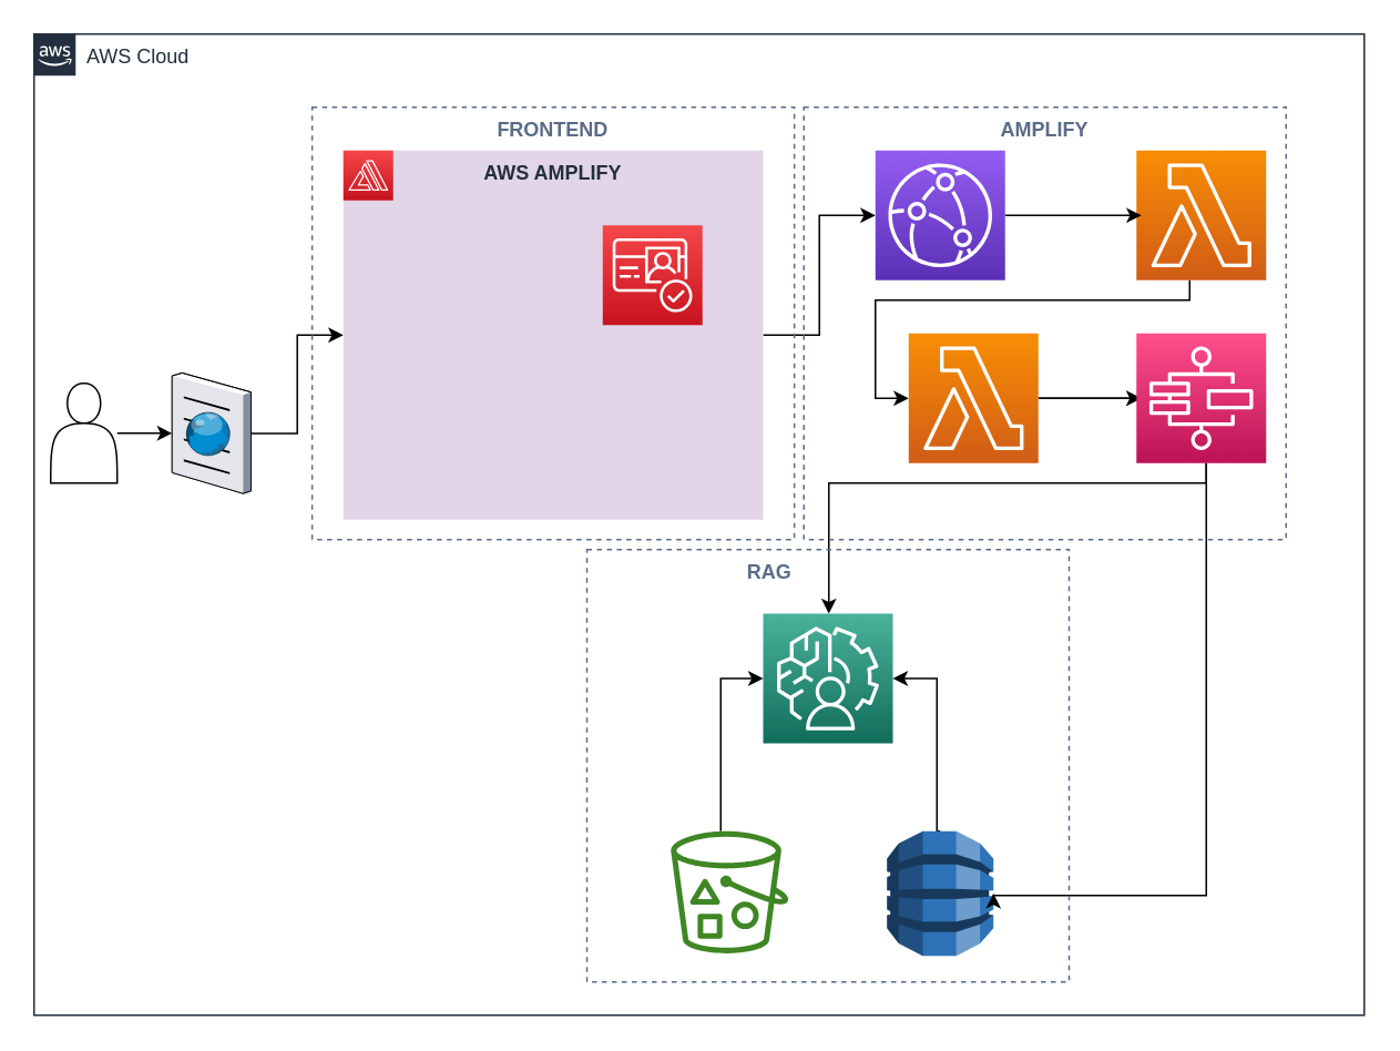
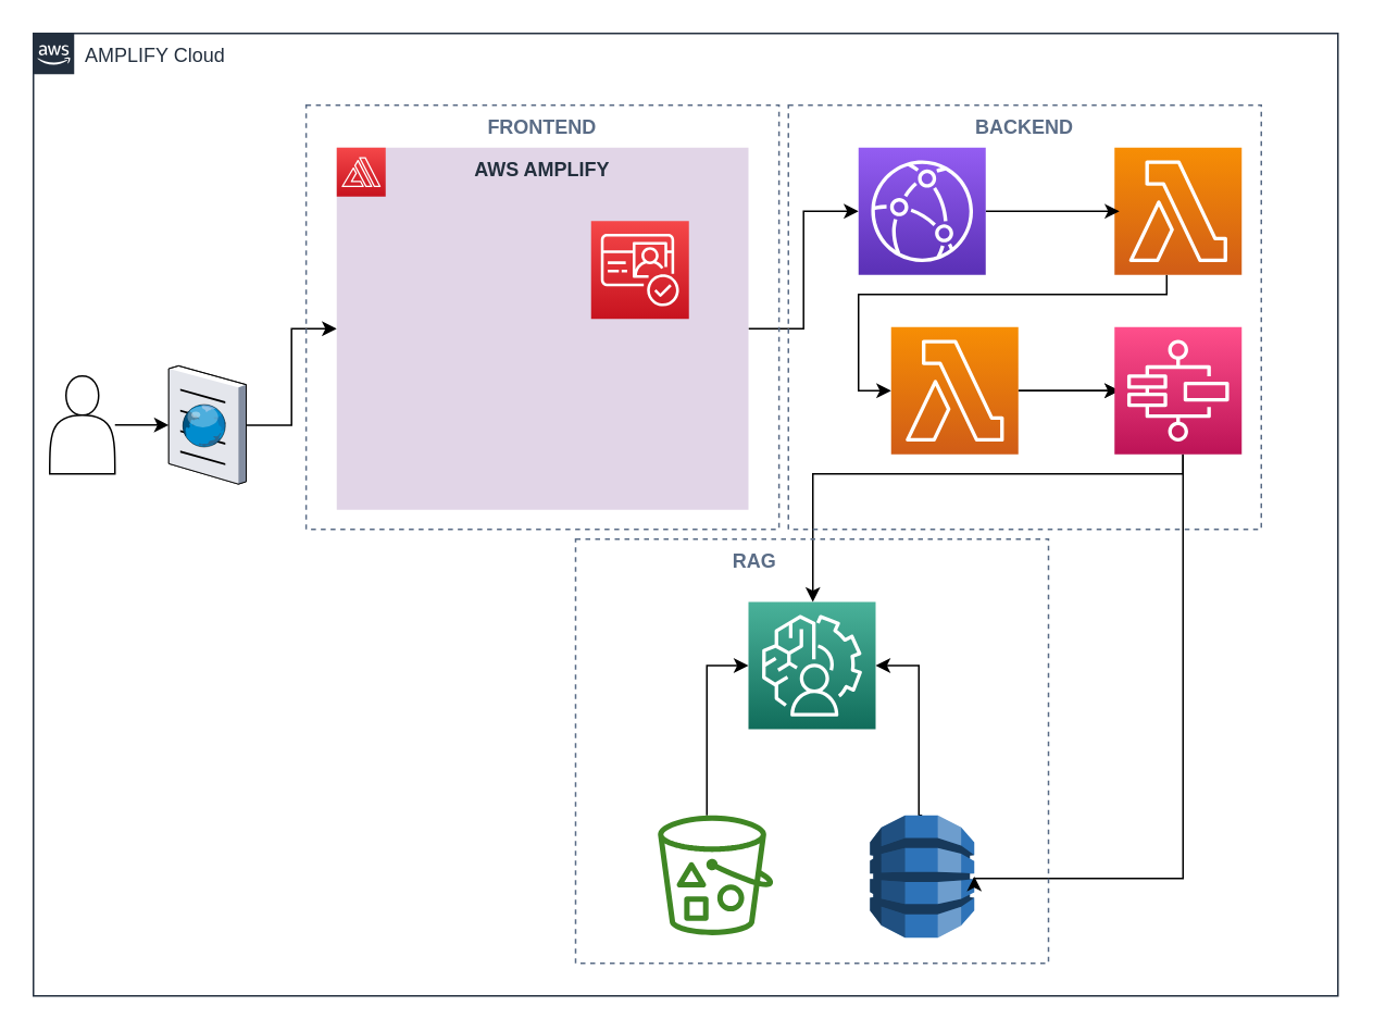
- <mxCell id="2" value="AWS Cloud" style="points=[[0,0],[0.25,0],[0.5,0],[0.75,0],[1,0],[1,0.25],[1,0.5],[1,0.75],[1,1],[0.75,1],[0.5,1],[0.25,1],[0,1],[0,0.75],[0,0.5],[0,0.25]];outlineConnect=0;gradientColor=none;html=1;whiteSpace=wrap;fontSize=12;fontStyle=0;container=1;pointerEvents=0;collapsible=0;recursiveResize=0;shape=mxgraph.aws4.group;grIcon=mxgraph.aws4.group_aws_cloud_alt;strokeColor=#232F3E;fillColor=none;verticalAlign=top;align=left;spacingLeft=30;fontColor=#232F3E;dashed=0;" vertex="1" parent="1"><mxGeometry x="20" y="20" width="800" height="590" as="geometry" /></mxCell>
+ <mxCell id="2" value="AMPLIFY Cloud" style="points=[[0,0],[0.25,0],[0.5,0],[0.75,0],[1,0],[1,0.25],[1,0.5],[1,0.75],[1,1],[0.75,1],[0.5,1],[0.25,1],[0,1],[0,0.75],[0,0.5],[0,0.25]];outlineConnect=0;gradientColor=none;html=1;whiteSpace=wrap;fontSize=12;fontStyle=0;container=1;pointerEvents=0;collapsible=0;recursiveResize=0;shape=mxgraph.aws4.group;grIcon=mxgraph.aws4.group_aws_cloud_alt;strokeColor=#232F3E;fillColor=none;verticalAlign=top;align=left;spacingLeft=30;fontColor=#232F3E;dashed=0;" vertex="1" parent="1"><mxGeometry x="20" y="20" width="800" height="590" as="geometry" /></mxCell>
- <mxCell id="30" value="AMPLIFY" style="fillColor=none;strokeColor=#5A6C86;dashed=1;verticalAlign=top;fontStyle=1;fontColor=#5A6C86;" vertex="1" parent="2"><mxGeometry x="463" y="44" width="290" height="260" as="geometry" /></mxCell>
+ <mxCell id="30" value="BACKEND" style="fillColor=none;strokeColor=#5A6C86;dashed=1;verticalAlign=top;fontStyle=1;fontColor=#5A6C86;" vertex="1" parent="2"><mxGeometry x="463" y="44" width="290" height="260" as="geometry" /></mxCell>
